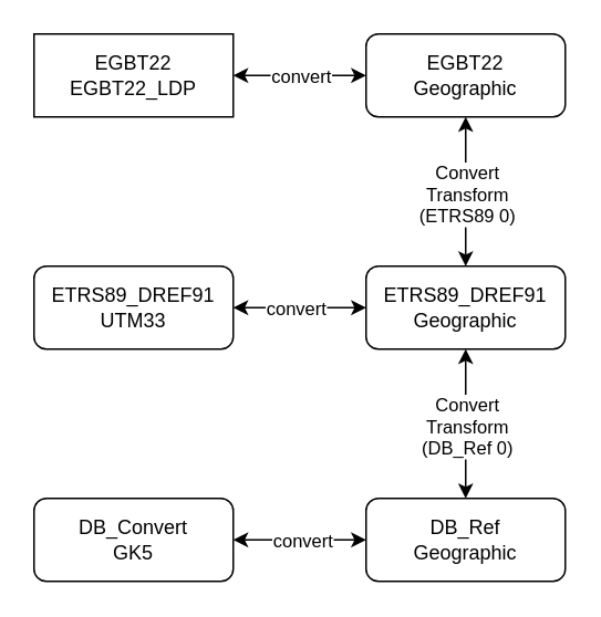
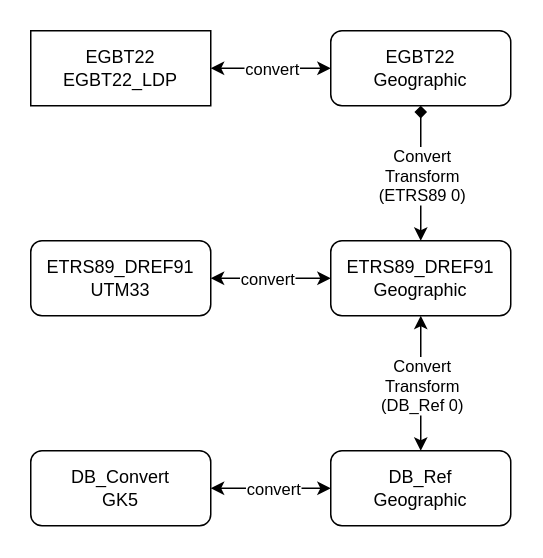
- <mxCell id="16" value="" style="endArrow=classic;startArrow=classic;html=1;rounded=0;noEdgeStyle=1;edgeStyle=orthogonalEdgeStyle;" edge="1" parent="1" source="5" target="2"><mxGeometry width="50" height="50" relative="1" as="geometry"><mxPoint x="280" y="180" as="sourcePoint" /><mxPoint x="290" y="220" as="targetPoint" /><Array as="points" /></mxGeometry></mxCell>
+ <mxCell id="16" value="" style="endArrow=diamond;startArrow=classic;html=1;rounded=0;noEdgeStyle=1;edgeStyle=orthogonalEdgeStyle;" edge="1" parent="1" source="5" target="2"><mxGeometry width="50" height="50" relative="1" as="geometry"><mxPoint x="280" y="180" as="sourcePoint" /><mxPoint x="290" y="220" as="targetPoint" /><Array as="points" /></mxGeometry></mxCell>
